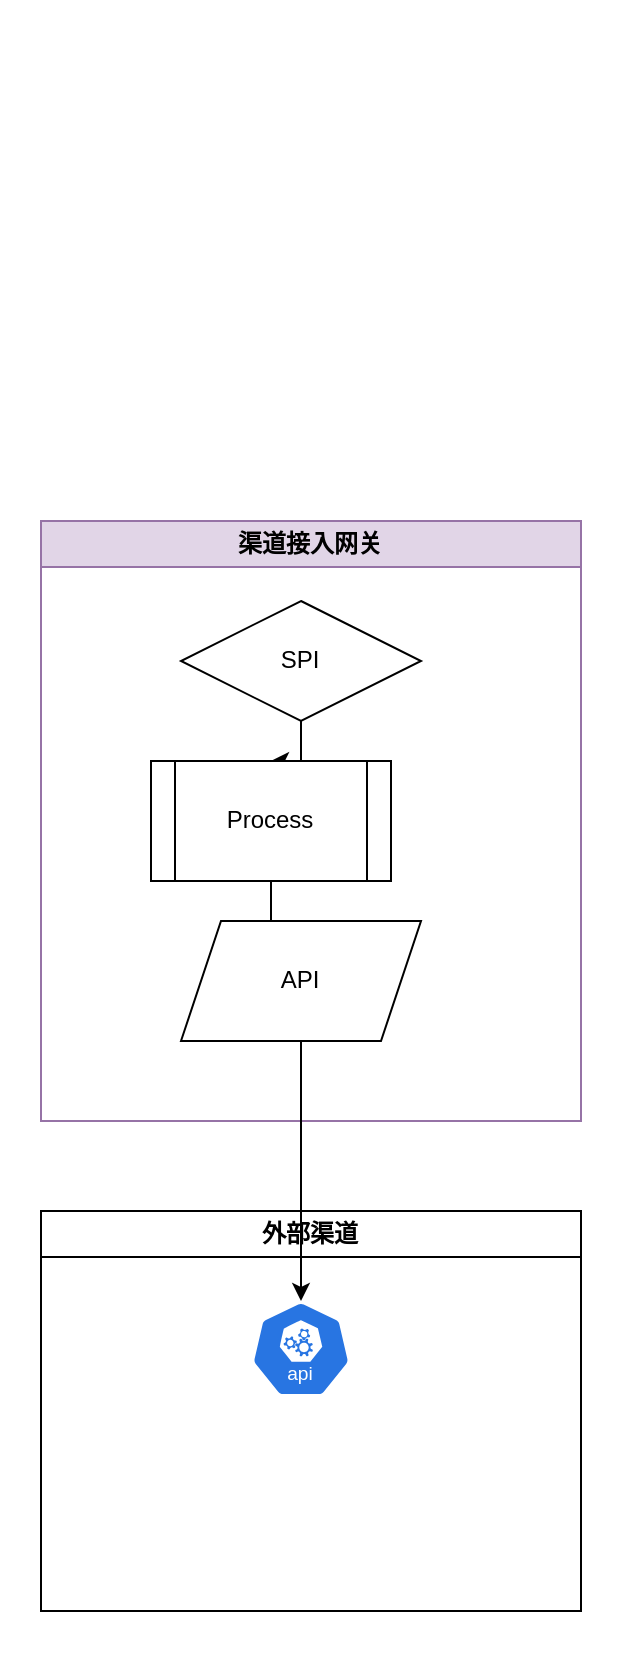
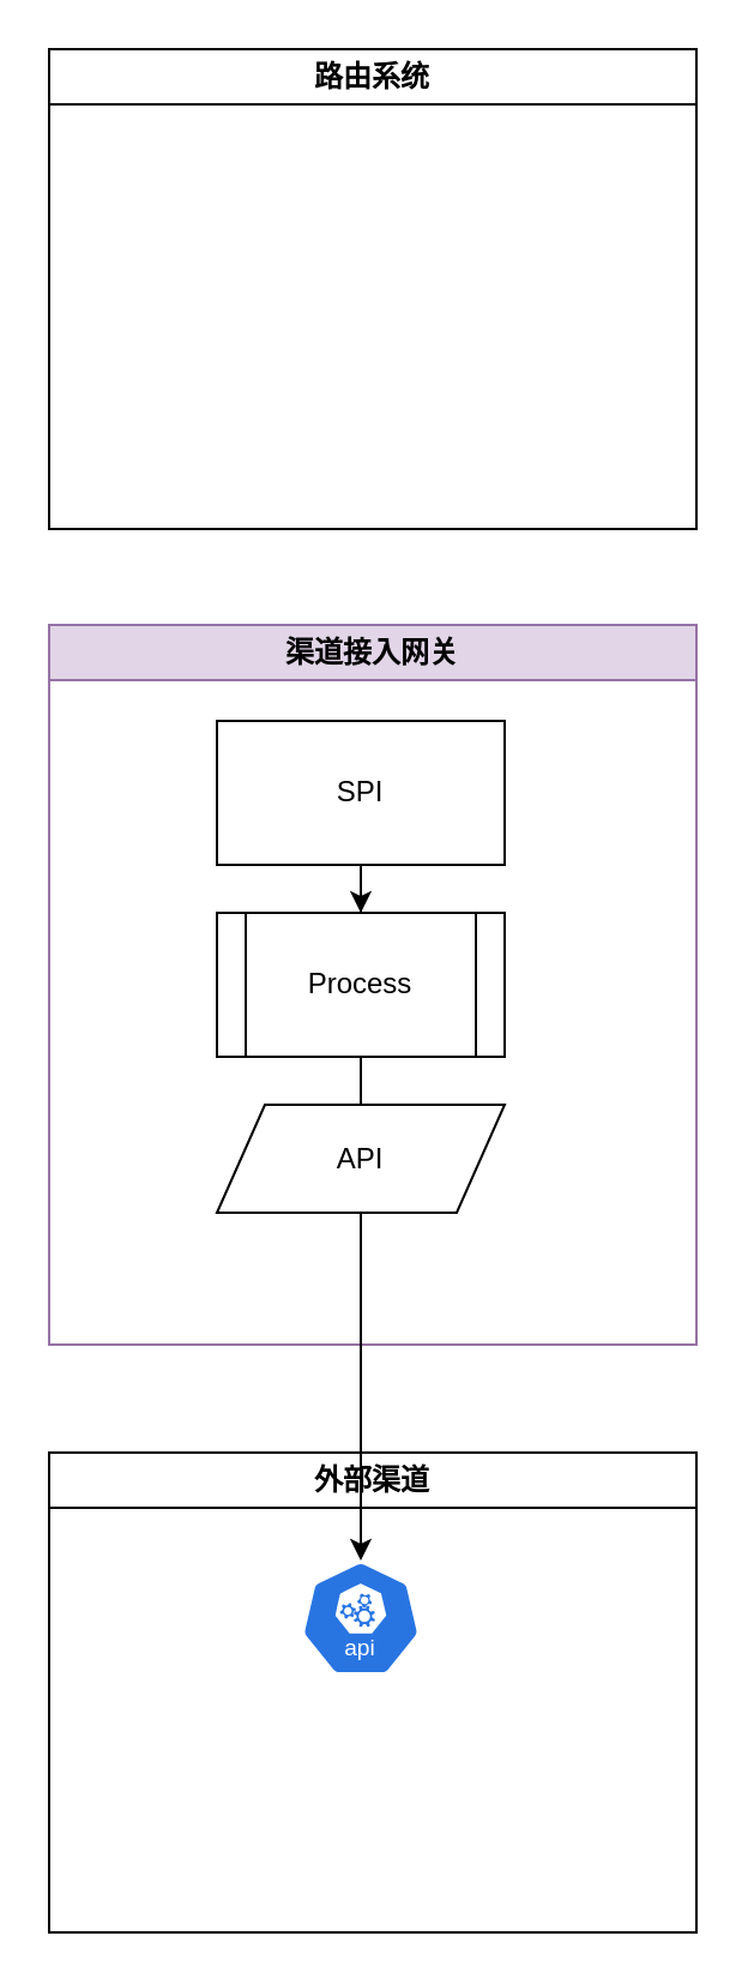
+ <mxCell id="8" value="路由系统" style="swimlane;whiteSpace=wrap;html=1;" vertex="1" parent="1"><mxGeometry x="20" y="20" width="270" height="200" as="geometry" /></mxCell>
- <mxCell id="4" value="SPI" style="rhombus;whiteSpace=wrap;html=1;" vertex="1" parent="2"><mxGeometry x="70" y="40" width="120" height="60" as="geometry" /></mxCell>
+ <mxCell id="4" value="SPI" style="rounded=0;whiteSpace=wrap;html=1;" vertex="1" parent="2"><mxGeometry x="70" y="40" width="120" height="60" as="geometry" /></mxCell>
- <mxCell id="6" value="Process" style="shape=process;whiteSpace=wrap;html=1;backgroundOutline=1;" vertex="1" parent="2"><mxGeometry x="55" y="120" width="120" height="60" as="geometry" /></mxCell>
+ <mxCell id="6" value="Process" style="shape=process;whiteSpace=wrap;html=1;backgroundOutline=1;" vertex="1" parent="2"><mxGeometry x="70" y="120" width="120" height="60" as="geometry" /></mxCell>
- <mxCell id="7" value="API" style="shape=parallelogram;perimeter=parallelogramPerimeter;whiteSpace=wrap;html=1;fixedSize=1;" vertex="1" parent="2"><mxGeometry x="70" y="200" width="120" height="60" as="geometry" /></mxCell>
+ <mxCell id="7" value="API" style="shape=parallelogram;perimeter=parallelogramPerimeter;whiteSpace=wrap;html=1;fixedSize=1;" vertex="1" parent="2"><mxGeometry x="70" y="200" width="120" height="45" as="geometry" /></mxCell>
